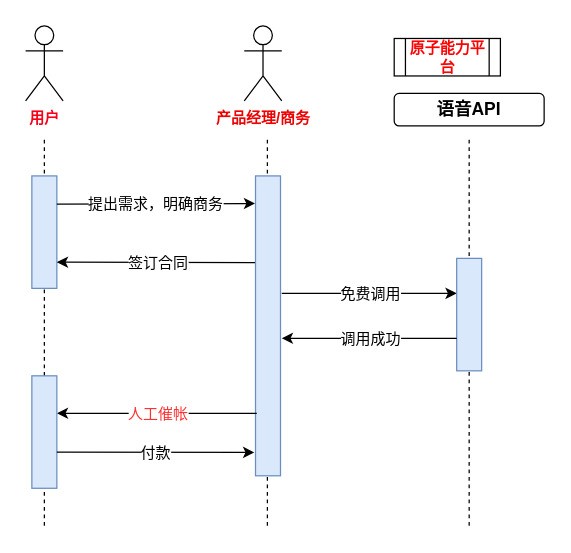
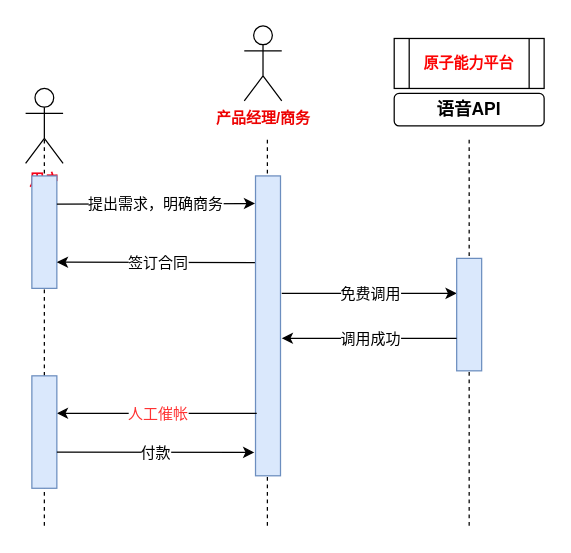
- <mxCell id="8" value="&lt;font color=&quot;#fc0303&quot;&gt;&lt;b&gt;原子能力平台&lt;/b&gt;&lt;/font&gt;" style="shape=process;whiteSpace=wrap;html=1;backgroundOutline=1;" vertex="1" parent="1"><mxGeometry x="315" y="30" width="85" height="30" as="geometry" /></mxCell>
+ <mxCell id="8" value="&lt;font color=&quot;#fc0303&quot;&gt;&lt;b&gt;原子能力平台&lt;/b&gt;&lt;/font&gt;" style="shape=process;whiteSpace=wrap;html=1;backgroundOutline=1;" vertex="1" parent="1"><mxGeometry x="315" y="30" width="120" height="40" as="geometry" /></mxCell>
- <mxCell id="6" value="&lt;b&gt;&lt;font color=&quot;#f50018&quot;&gt;用户&lt;/font&gt;&lt;/b&gt;" style="shape=umlActor;verticalLabelPosition=bottom;verticalAlign=top;html=1;outlineConnect=0;" vertex="1" parent="1"><mxGeometry x="20" y="20" width="30" height="60" as="geometry" /></mxCell>
+ <mxCell id="6" value="&lt;b&gt;&lt;font color=&quot;#f50018&quot;&gt;用户&lt;/font&gt;&lt;/b&gt;" style="shape=umlActor;verticalLabelPosition=bottom;verticalAlign=top;html=1;outlineConnect=0;" vertex="1" parent="1"><mxGeometry x="20" y="70" width="30" height="60" as="geometry" /></mxCell>
